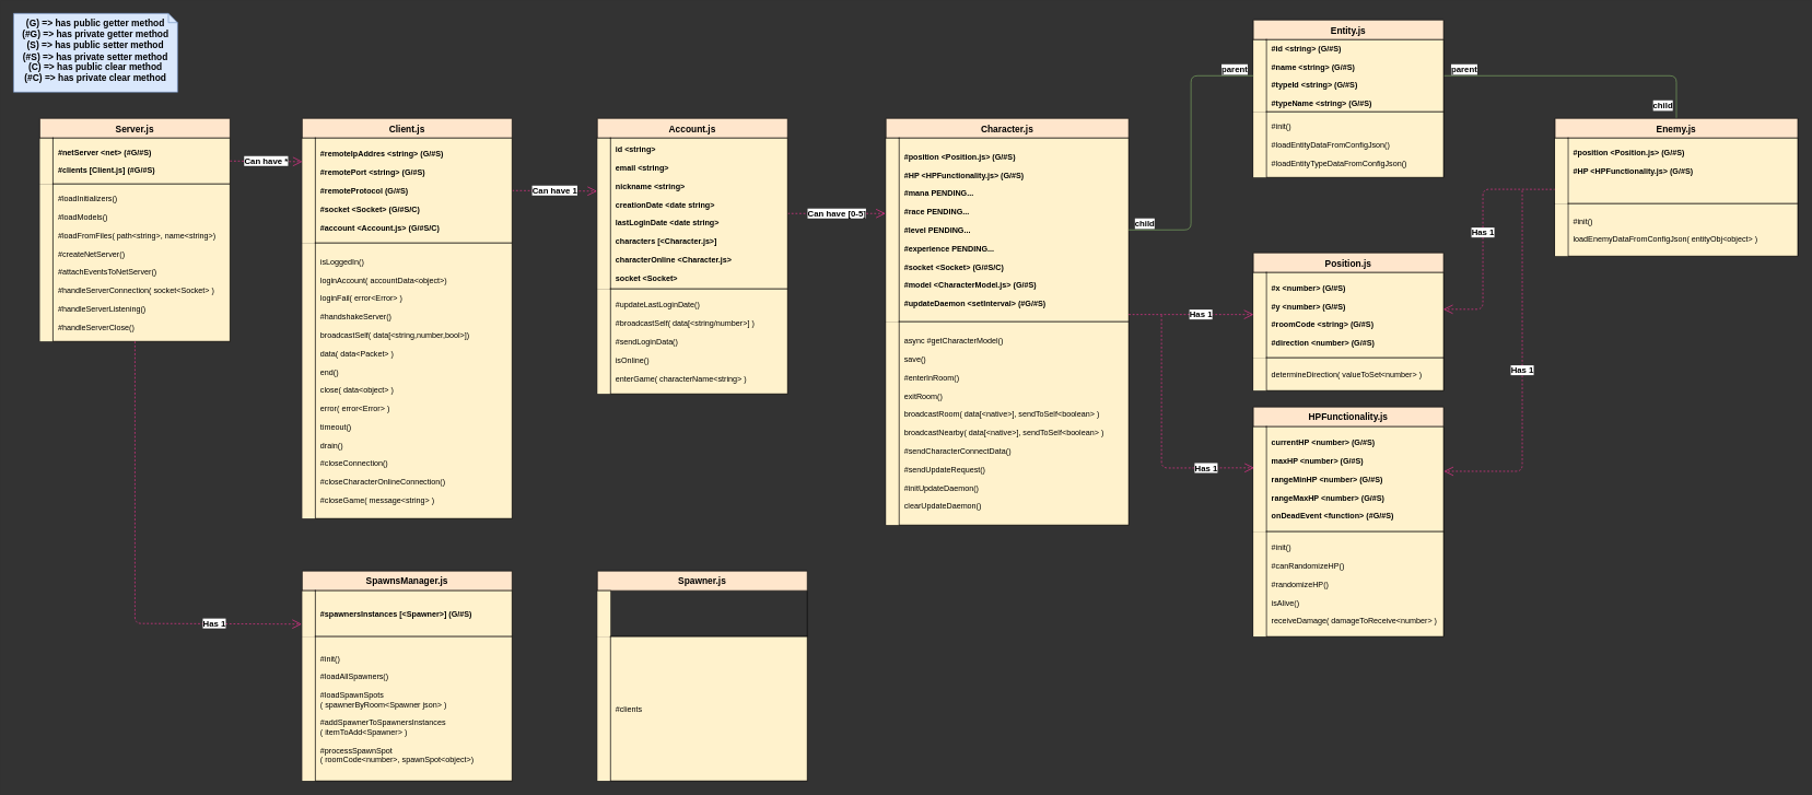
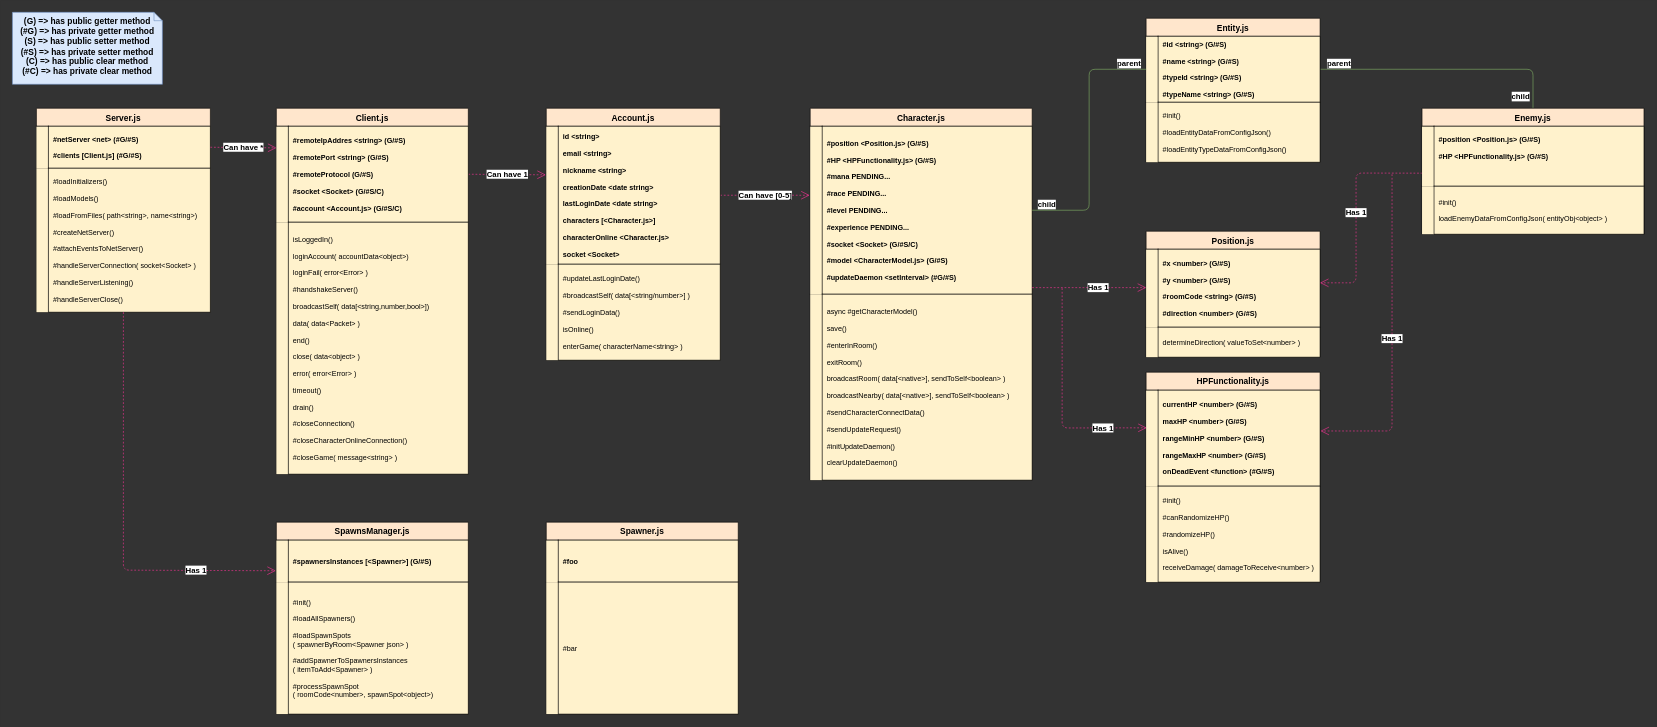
+ <mxCell id="83" value="#foo" style="shape=partialRectangle;overflow=hidden;connectable=0;fillColor=#fff2cc;top=1;left=1;bottom=1;right=1;align=left;spacingLeft=6;fontStyle=1;fontColor=#000000;strokeColor=#000000;" parent="81" vertex="1"><mxGeometry x="20" width="300" height="70" as="geometry" /></mxCell>
- <mxCell id="86" value="#clients" style="shape=partialRectangle;overflow=hidden;connectable=0;fillColor=#fff2cc;top=1;left=1;bottom=1;right=1;align=left;spacingLeft=6;fontColor=#000000;strokeColor=#000000;" parent="84" vertex="1"><mxGeometry x="20" width="300" height="220" as="geometry" /></mxCell>
+ <mxCell id="86" value="#bar" style="shape=partialRectangle;overflow=hidden;connectable=0;fillColor=#fff2cc;top=1;left=1;bottom=1;right=1;align=left;spacingLeft=6;fontColor=#000000;strokeColor=#000000;" parent="84" vertex="1"><mxGeometry x="20" width="300" height="220" as="geometry" /></mxCell>
